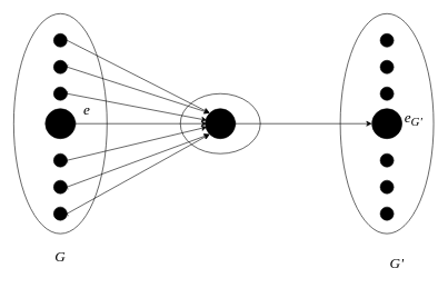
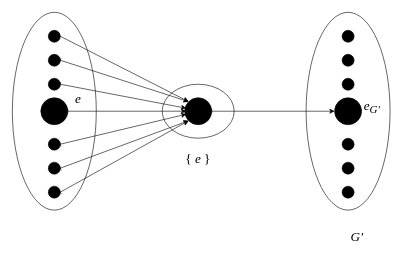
+ <mxCell id="27" value="&lt;font face=&quot;Times New Roman&quot; style=&quot;font-size: 22px&quot;&gt;{ &lt;i&gt;e&lt;/i&gt; }&lt;/font&gt;" style="text;html=1;strokeColor=none;fillColor=none;align=center;verticalAlign=middle;whiteSpace=wrap;rounded=0;" vertex="1" parent="1"><mxGeometry x="300" y="250" width="60" height="30" as="geometry" /></mxCell>
- <mxCell id="28" value="&lt;font face=&quot;Times New Roman&quot; style=&quot;font-size: 22px&quot;&gt;&lt;i&gt;G&lt;/i&gt;&lt;/font&gt;" style="text;html=1;strokeColor=none;fillColor=none;align=center;verticalAlign=middle;whiteSpace=wrap;rounded=0;" vertex="1" parent="1"><mxGeometry x="60" y="370" width="60" height="30" as="geometry" /></mxCell>
